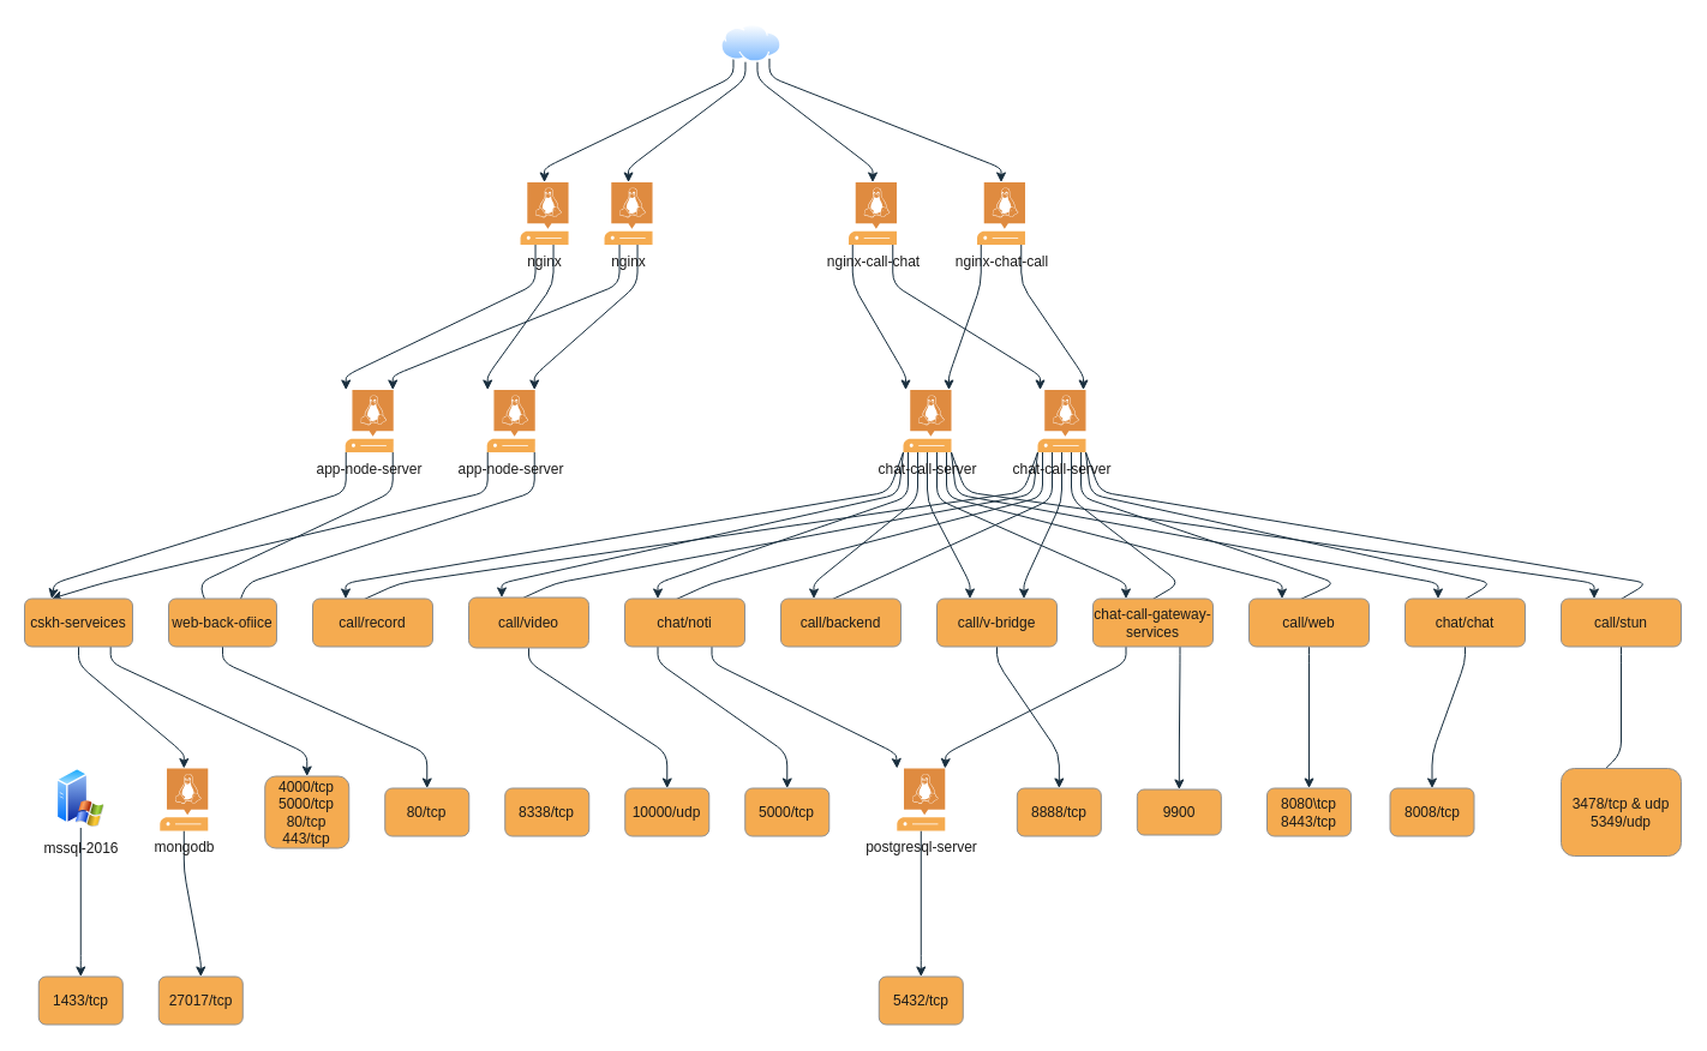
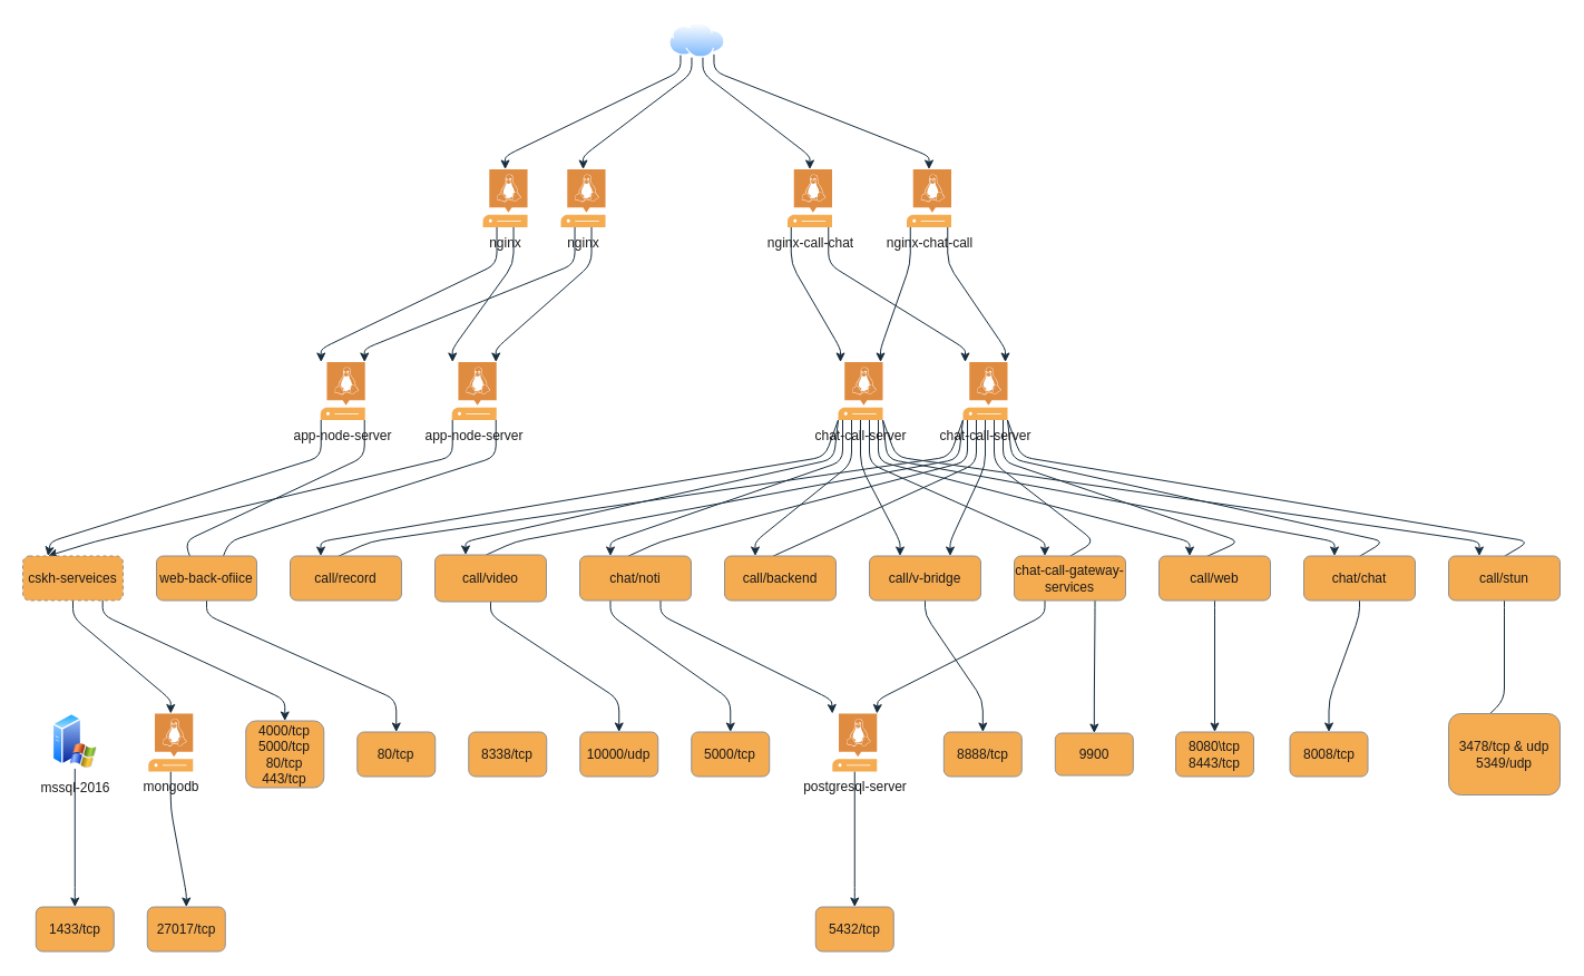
- <mxCell id="48" value="cskh-serveices" style="rounded=1;whiteSpace=wrap;html=1;labelBackgroundColor=none;fillColor=#F5AB50;strokeColor=#909090;fontColor=#1A1A1A;" parent="1" vertex="1"><mxGeometry y="498.5" width="90" height="40" as="geometry" x="20" /></mxCell>
+ <mxCell id="48" value="cskh-serveices" style="rounded=1;whiteSpace=wrap;html=1;labelBackgroundColor=none;fillColor=#F5AB50;strokeColor=#909090;fontColor=#1A1A1A;dashed=1;" parent="1" vertex="1"><mxGeometry y="498.5" width="90" height="40" as="geometry" x="20" /></mxCell>
